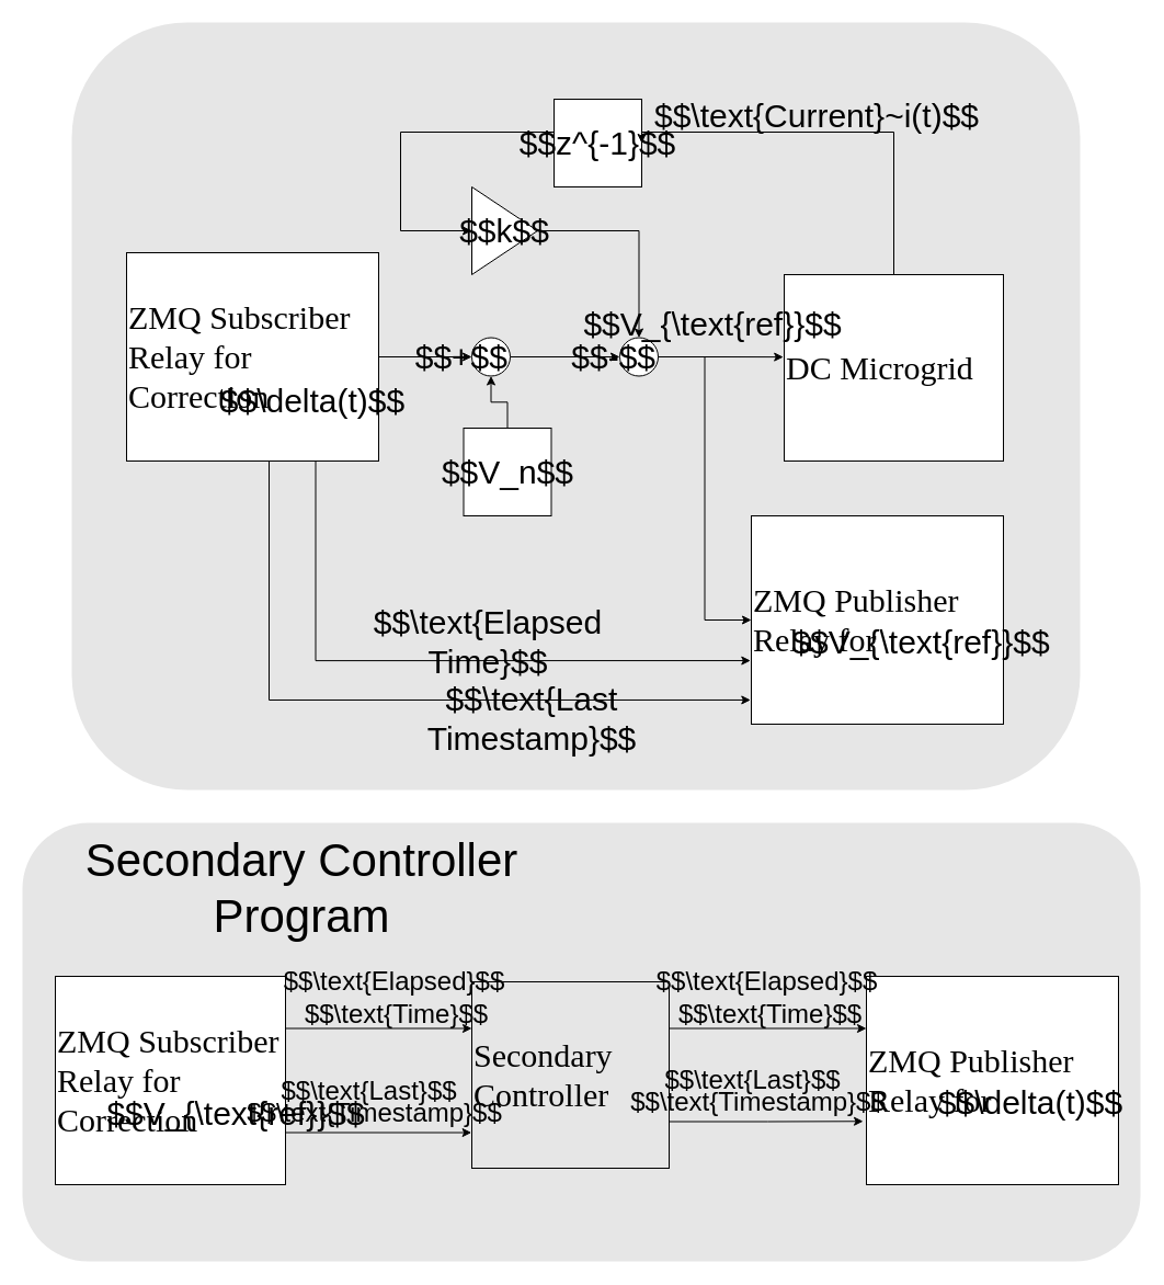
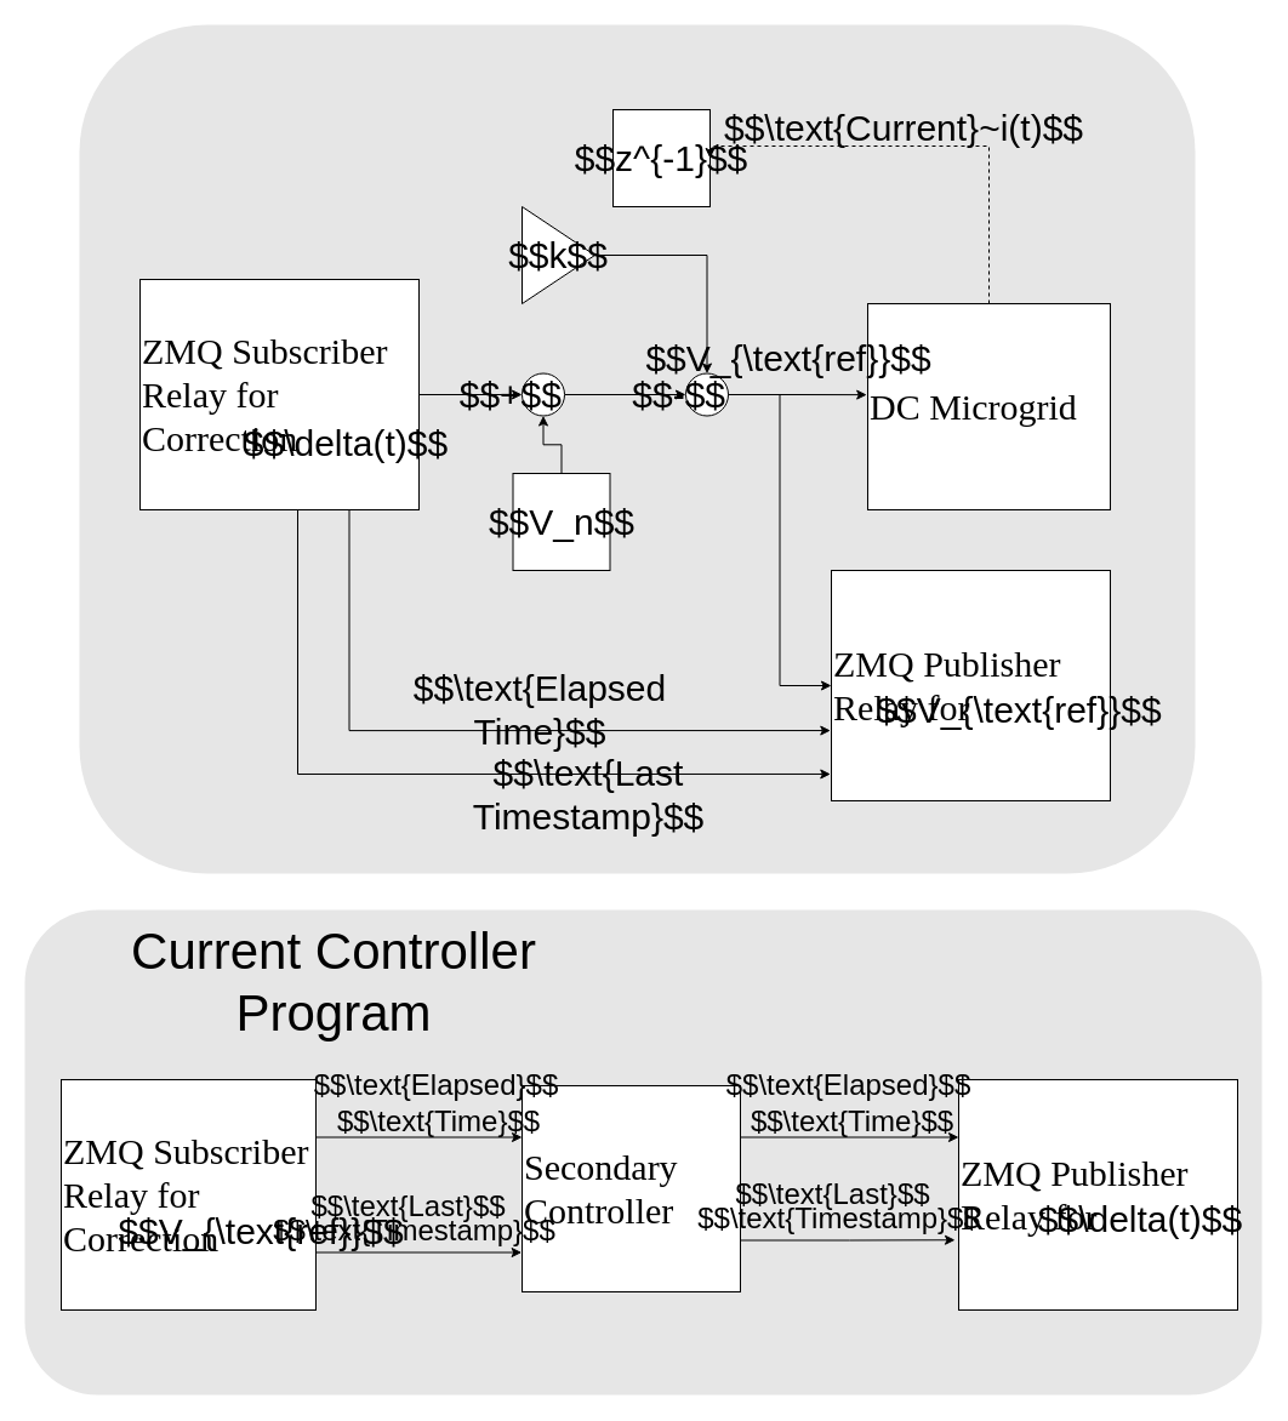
- <mxCell id="19" style="edgeStyle=orthogonalEdgeStyle;rounded=0;orthogonalLoop=1;jettySize=auto;html=1;entryX=1;entryY=0.5;entryDx=0;entryDy=0;" parent="1" source="13" target="18" edge="1"><mxGeometry relative="1" as="geometry"><Array as="points"><mxPoint x="815" y="120" /></Array></mxGeometry></mxCell>
+ <mxCell id="19" style="edgeStyle=orthogonalEdgeStyle;rounded=0;orthogonalLoop=1;jettySize=auto;html=1;entryX=1;entryY=0.5;entryDx=0;entryDy=0;dashed=1;" parent="1" source="13" target="18" edge="1"><mxGeometry relative="1" as="geometry"><Array as="points"><mxPoint x="815" y="120" /></Array></mxGeometry></mxCell>
- <mxCell id="17" style="edgeStyle=orthogonalEdgeStyle;rounded=0;orthogonalLoop=1;jettySize=auto;html=1;entryX=0;entryY=0.5;entryDx=0;entryDy=0;" parent="1" source="18" target="22" edge="1"><mxGeometry relative="1" as="geometry"><Array as="points"><mxPoint x="365" y="120" /><mxPoint x="365" y="210" /></Array></mxGeometry></mxCell>
- <mxCell id="48" value="&lt;font style=&quot;font-size: 42px;&quot;&gt;Secondary Controller Program&lt;/font&gt;" style="text;html=1;strokeColor=none;fillColor=none;align=center;verticalAlign=middle;whiteSpace=wrap;rounded=0;" parent="1" vertex="1"><mxGeometry x="60" y="750" width="430" height="120" as="geometry" /></mxCell>
+ <mxCell id="48" value="&lt;font style=&quot;font-size: 42px;&quot;&gt;Current Controller Program&lt;/font&gt;" style="text;html=1;strokeColor=none;fillColor=none;align=center;verticalAlign=middle;whiteSpace=wrap;rounded=0;" parent="1" vertex="1"><mxGeometry x="60" y="750" width="430" height="120" as="geometry" /></mxCell>
- <mxCell id="34" value="&lt;font face=&quot;Times New Roman&quot;&gt;Secondary Controller&lt;/font&gt;" style="rounded=0;whiteSpace=wrap;html=1;fontSize=30;align=left;fillColor=#e6e6e6;" parent="1" vertex="1"><mxGeometry x="430" y="895" width="180" height="170" as="geometry" /></mxCell>
+ <mxCell id="34" value="&lt;font face=&quot;Times New Roman&quot;&gt;Secondary Controller&lt;/font&gt;" style="rounded=0;whiteSpace=wrap;html=1;fontSize=30;align=left;" parent="1" vertex="1"><mxGeometry x="430" y="895" width="180" height="170" as="geometry" /></mxCell>
